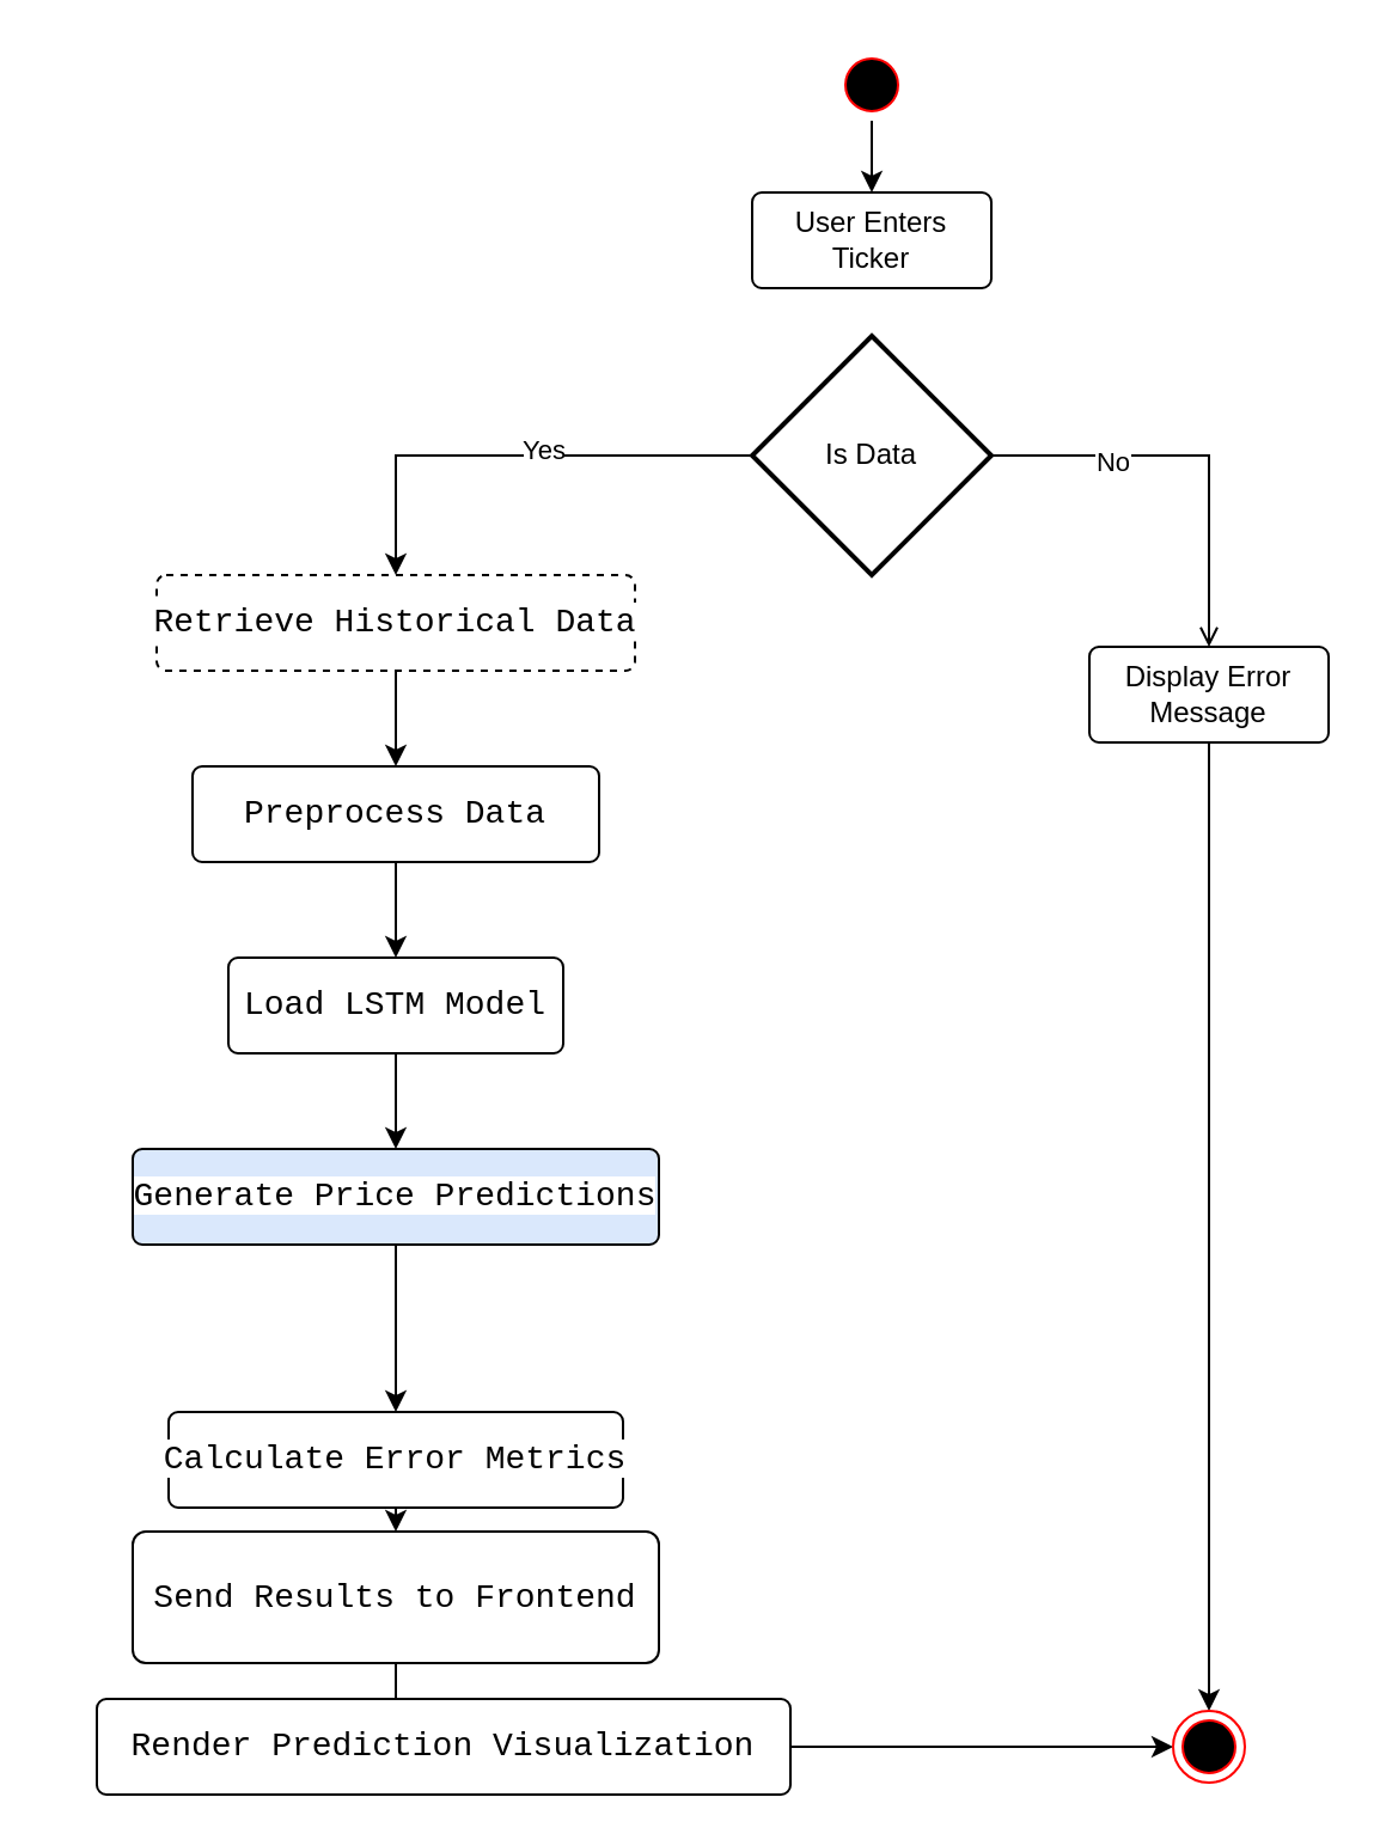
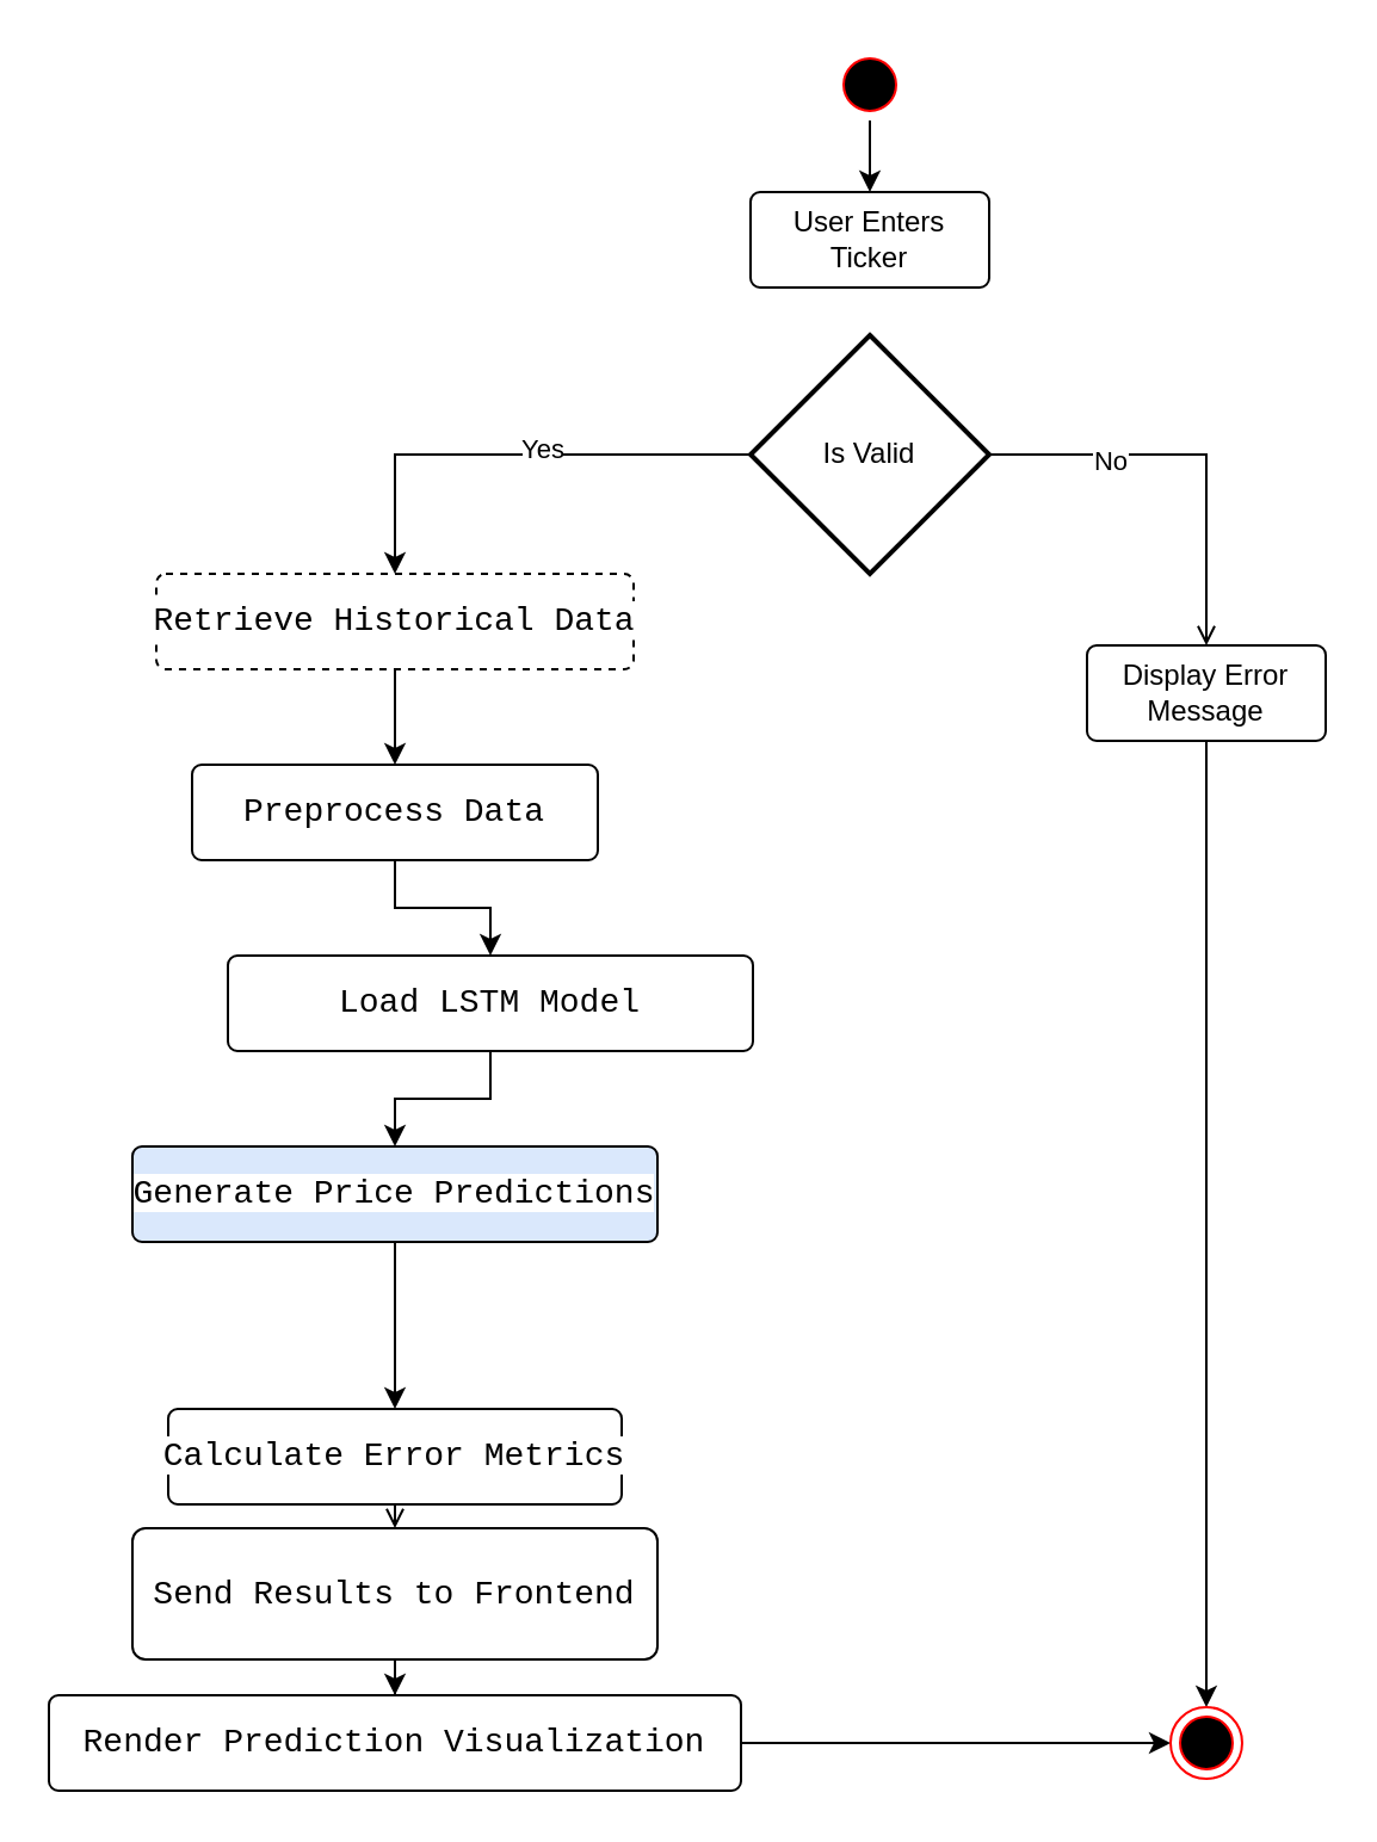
- <mxCell id="8" value="Is Data" style="strokeWidth=2;html=1;shape=mxgraph.flowchart.decision;whiteSpace=wrap;" vertex="1" parent="1"><mxGeometry x="314" y="140" width="100" height="100" as="geometry" /></mxCell>
+ <mxCell id="8" value="Is Valid" style="strokeWidth=2;html=1;shape=mxgraph.flowchart.decision;whiteSpace=wrap;" vertex="1" parent="1"><mxGeometry x="314" y="140" width="100" height="100" as="geometry" /></mxCell>
- <mxCell id="14" value="&lt;div style=&quot;font-family: Consolas, &amp;quot;Courier New&amp;quot;, monospace; font-size: 14px; line-height: 19px; white-space: pre;&quot;&gt;&lt;span style=&quot;background-color: rgb(255, 255, 255);&quot;&gt;&lt;font style=&quot;color: rgb(0, 0, 0);&quot;&gt;Load LSTM Model&lt;/font&gt;&lt;/span&gt;&lt;/div&gt;" style="rounded=1;arcSize=10;whiteSpace=wrap;html=1;align=center;" vertex="1" parent="1"><mxGeometry x="95" y="400" width="140" height="40" as="geometry" /></mxCell>
+ <mxCell id="14" value="&lt;div style=&quot;font-family: Consolas, &amp;quot;Courier New&amp;quot;, monospace; font-size: 14px; line-height: 19px; white-space: pre;&quot;&gt;&lt;span style=&quot;background-color: rgb(255, 255, 255);&quot;&gt;&lt;font style=&quot;color: rgb(0, 0, 0);&quot;&gt;Load LSTM Model&lt;/font&gt;&lt;/span&gt;&lt;/div&gt;" style="rounded=1;arcSize=10;whiteSpace=wrap;html=1;align=center;" vertex="1" parent="1"><mxGeometry x="95" y="400" width="220" height="40" as="geometry" /></mxCell>
- <mxCell id="17" style="edgeStyle=orthogonalEdgeStyle;rounded=0;orthogonalLoop=1;jettySize=auto;html=1;exitX=0.5;exitY=1;exitDx=0;exitDy=0;entryX=0.5;entryY=0;entryDx=0;entryDy=0;" edge="1" parent="1" source="18" target="20"><mxGeometry relative="1" as="geometry" /></mxCell>
+ <mxCell id="17" style="edgeStyle=orthogonalEdgeStyle;rounded=0;orthogonalLoop=1;jettySize=auto;html=1;exitX=0.5;exitY=1;exitDx=0;exitDy=0;entryX=0.5;entryY=0;entryDx=0;entryDy=0;endArrow=open;" edge="1" parent="1" source="18" target="20"><mxGeometry relative="1" as="geometry" /></mxCell>
- <mxCell id="22" value="&lt;div style=&quot;font-family: Consolas, &amp;quot;Courier New&amp;quot;, monospace; font-size: 14px; line-height: 19px; white-space: pre;&quot;&gt;&lt;span style=&quot;background-color: rgb(255, 255, 255);&quot;&gt;&lt;font style=&quot;color: rgb(0, 0, 0);&quot;&gt;Render Prediction Visualization&lt;/font&gt;&lt;/span&gt;&lt;/div&gt;" style="rounded=1;arcSize=10;whiteSpace=wrap;html=1;align=center;" vertex="1" parent="1"><mxGeometry x="40" y="710" width="290" height="40" as="geometry" /></mxCell>
+ <mxCell id="22" value="&lt;div style=&quot;font-family: Consolas, &amp;quot;Courier New&amp;quot;, monospace; font-size: 14px; line-height: 19px; white-space: pre;&quot;&gt;&lt;span style=&quot;background-color: rgb(255, 255, 255);&quot;&gt;&lt;font style=&quot;color: rgb(0, 0, 0);&quot;&gt;Render Prediction Visualization&lt;/font&gt;&lt;/span&gt;&lt;/div&gt;" style="rounded=1;arcSize=10;whiteSpace=wrap;html=1;align=center;" vertex="1" parent="1"><mxGeometry x="20" y="710" width="290" height="40" as="geometry" /></mxCell>
